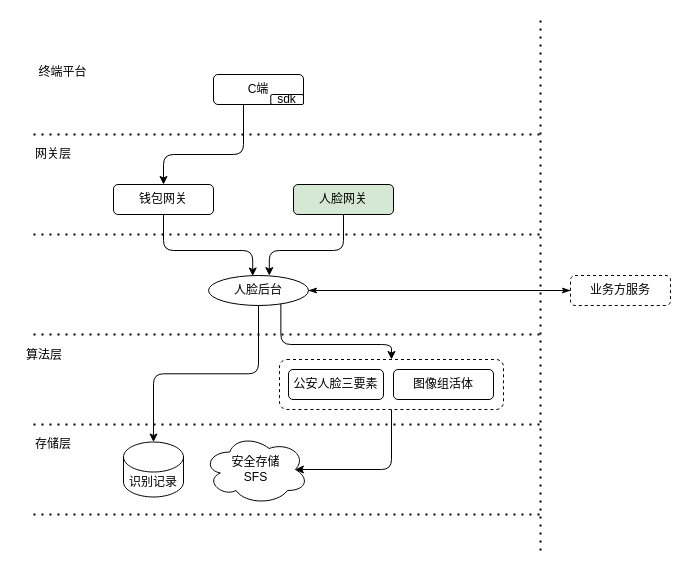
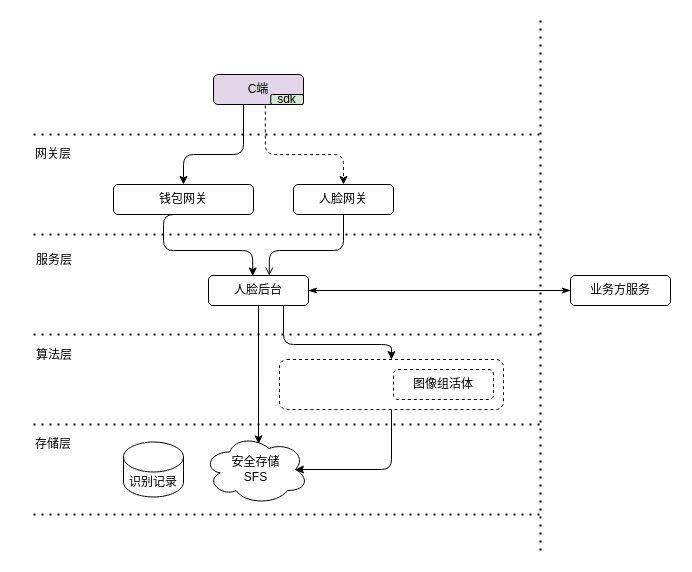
- <mxCell id="31" value="终端平台" style="text;html=1;strokeColor=none;fillColor=none;align=center;verticalAlign=middle;whiteSpace=wrap;rounded=0;" vertex="1" parent="1"><mxGeometry x="28" y="64" width="69" height="15" as="geometry" /></mxCell>
- <mxCell id="4" value="C端" style="rounded=1;whiteSpace=wrap;html=1;" vertex="1" parent="3"><mxGeometry width="90.0" height="30" as="geometry" /></mxCell>
+ <mxCell id="4" value="C端" style="rounded=1;whiteSpace=wrap;html=1;fillColor=#e1d5e7;" vertex="1" parent="3"><mxGeometry width="90.0" height="30" as="geometry" /></mxCell>
- <mxCell id="5" value="sdk" style="rounded=1;whiteSpace=wrap;html=1;" vertex="1" parent="3"><mxGeometry x="57.27" y="20" width="32.73" height="10" as="geometry" /></mxCell>
+ <mxCell id="5" value="sdk" style="rounded=1;whiteSpace=wrap;html=1;fillColor=#d5e8d4;" vertex="1" parent="3"><mxGeometry x="57.27" y="20" width="32.73" height="10" as="geometry" /></mxCell>
+ <mxCell id="18" style="edgeStyle=elbowEdgeStyle;orthogonalLoop=1;jettySize=auto;html=1;exitX=0.576;exitY=1.033;exitDx=0;exitDy=0;dashed=1;elbow=vertical;exitPerimeter=0;entryX=0.5;entryY=0;entryDx=0;entryDy=0;" edge="1" parent="1" source="4" target="9"><mxGeometry relative="1" as="geometry"><mxPoint x="278" y="104" as="sourcePoint" /><mxPoint x="343" y="194" as="targetPoint" /><Array as="points"><mxPoint x="303" y="154" /><mxPoint x="303" y="144" /></Array></mxGeometry></mxCell>
- <mxCell id="7" value="钱包网关" style="rounded=1;whiteSpace=wrap;html=1;" vertex="1" parent="1"><mxGeometry x="113" y="184" width="100" height="30" as="geometry" /></mxCell>
+ <mxCell id="7" value="钱包网关" style="rounded=1;whiteSpace=wrap;html=1;" vertex="1" parent="1"><mxGeometry x="113" y="184" width="140" height="30" as="geometry" /></mxCell>
- <mxCell id="9" value="人脸网关" style="rounded=1;whiteSpace=wrap;html=1;fillColor=#d5e8d4;" vertex="1" parent="1"><mxGeometry x="293" y="184" width="100" height="30" as="geometry" /></mxCell>
+ <mxCell id="9" value="人脸网关" style="rounded=1;whiteSpace=wrap;html=1;" vertex="1" parent="1"><mxGeometry x="293" y="184" width="100" height="30" as="geometry" /></mxCell>
+ <mxCell id="25" value="服务层" style="text;html=1;strokeColor=none;fillColor=none;align=center;verticalAlign=middle;whiteSpace=wrap;rounded=0;" vertex="1" parent="1"><mxGeometry x="28" y="250" width="52" height="20" as="geometry" /></mxCell>
- <mxCell id="8" style="edgeStyle=orthogonalEdgeStyle;orthogonalLoop=1;jettySize=auto;html=1;exitX=0.5;exitY=1;exitDx=0;exitDy=0;entryX=0.608;entryY=0.003;entryDx=0;entryDy=0;entryPerimeter=0;" edge="1" parent="1" source="9" target="14"><mxGeometry relative="1" as="geometry"><Array as="points"><mxPoint x="343" y="250" /><mxPoint x="269" y="250" /></Array></mxGeometry></mxCell>
+ <mxCell id="8" style="edgeStyle=orthogonalEdgeStyle;orthogonalLoop=1;jettySize=auto;html=1;exitX=0.5;exitY=1;exitDx=0;exitDy=0;entryX=0.608;entryY=0.003;entryDx=0;entryDy=0;entryPerimeter=0;endArrow=open;" edge="1" parent="1" source="9" target="14"><mxGeometry relative="1" as="geometry"><Array as="points"><mxPoint x="343" y="250" /><mxPoint x="269" y="250" /></Array></mxGeometry></mxCell>
- <mxCell id="14" value="人脸后台" style="ellipse;whiteSpace=wrap;html=1;" vertex="1" parent="1"><mxGeometry x="208" y="275" width="100" height="30" as="geometry" /></mxCell>
+ <mxCell id="14" value="人脸后台" style="rounded=1;whiteSpace=wrap;html=1;" vertex="1" parent="1"><mxGeometry x="208" y="275" width="100" height="30" as="geometry" /></mxCell>
- <mxCell id="33" value="业务方服务" style="rounded=1;whiteSpace=wrap;html=1;dashed=1;" vertex="1" parent="1"><mxGeometry x="570" y="275" width="100" height="30" as="geometry" /></mxCell>
+ <mxCell id="33" value="业务方服务" style="rounded=1;whiteSpace=wrap;html=1;" vertex="1" parent="1"><mxGeometry x="570" y="275" width="100" height="30" as="geometry" /></mxCell>
- <mxCell id="26" value="算法层" style="text;html=1;strokeColor=none;fillColor=none;align=center;verticalAlign=middle;whiteSpace=wrap;rounded=0;" vertex="1" parent="1"><mxGeometry x="10" y="347" width="68" height="15" as="geometry" /></mxCell>
+ <mxCell id="26" value="算法层" style="text;html=1;strokeColor=none;fillColor=none;align=center;verticalAlign=middle;whiteSpace=wrap;rounded=0;" vertex="1" parent="1"><mxGeometry x="20" y="347" width="68" height="15" as="geometry" /></mxCell>
- <mxCell id="11" style="edgeStyle=orthogonalEdgeStyle;orthogonalLoop=1;jettySize=auto;html=1;exitX=0.5;exitY=1;exitDx=0;exitDy=0;" edge="1" parent="1" source="14" target="30"><mxGeometry relative="1" as="geometry" /></mxCell>
+ <mxCell id="11" style="edgeStyle=orthogonalEdgeStyle;orthogonalLoop=1;jettySize=auto;html=1;exitX=0.5;exitY=1;exitDx=0;exitDy=0;entryX=0.524;entryY=0.133;entryDx=0;entryDy=0;entryPerimeter=0;" edge="1" parent="1" source="14" target="17"><mxGeometry relative="1" as="geometry" /></mxCell>
- <mxCell id="15" value="公安人脸三要素" style="rounded=1;whiteSpace=wrap;html=1;" vertex="1" parent="1"><mxGeometry x="288" y="369" width="95" height="30" as="geometry" /></mxCell>
- <mxCell id="16" value="图像组活体" style="rounded=1;whiteSpace=wrap;html=1;" vertex="1" parent="1"><mxGeometry x="393" y="369" width="100" height="30" as="geometry" /></mxCell>
+ <mxCell id="16" value="图像组活体" style="rounded=1;whiteSpace=wrap;html=1;dashed=1;" vertex="1" parent="1"><mxGeometry x="393" y="369" width="100" height="30" as="geometry" /></mxCell>
